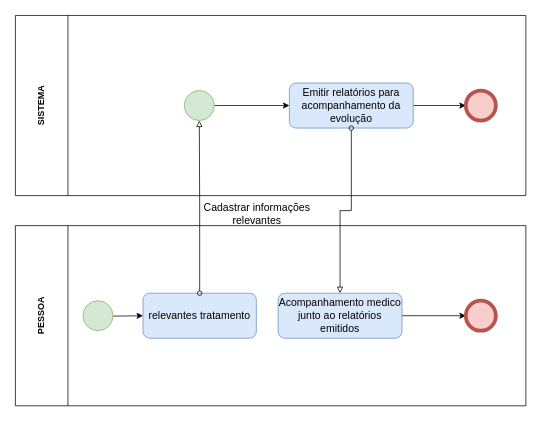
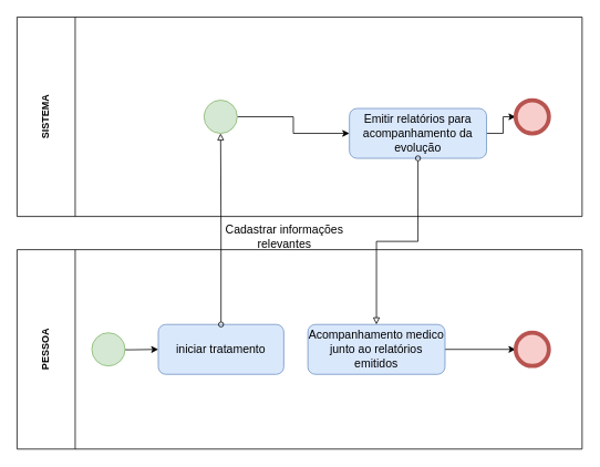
- <mxCell id="13" value="&lt;font style=&quot;font-size: 14px;&quot;&gt;Emitir relatórios para acompanhamento da evolução&lt;/font&gt;" style="rounded=1;whiteSpace=wrap;html=1;fillColor=#dae8fc;strokeColor=#6c8ebf;" vertex="1" parent="9"><mxGeometry x="365" y="90" width="165" height="60" as="geometry" /></mxCell>
+ <mxCell id="13" value="&lt;font style=&quot;font-size: 14px;&quot;&gt;Emitir relatórios para acompanhamento da evolução&lt;/font&gt;" style="rounded=1;whiteSpace=wrap;html=1;fillColor=#dae8fc;strokeColor=#6c8ebf;" vertex="1" parent="9"><mxGeometry x="400" y="110" width="165" height="60" as="geometry" /></mxCell>
- <mxCell id="3" value="&lt;font style=&quot;font-size: 14px;&quot;&gt;relevantes tratamento&lt;/font&gt;" style="rounded=1;whiteSpace=wrap;html=1;fillColor=#dae8fc;strokeColor=#6c8ebf;" vertex="1" parent="2"><mxGeometry x="170" y="90" width="151" height="60" as="geometry" /></mxCell>
+ <mxCell id="3" value="&lt;font style=&quot;font-size: 14px;&quot;&gt;iniciar tratamento&lt;/font&gt;" style="rounded=1;whiteSpace=wrap;html=1;fillColor=#dae8fc;strokeColor=#6c8ebf;" vertex="1" parent="2"><mxGeometry x="170" y="90" width="151" height="60" as="geometry" /></mxCell>
